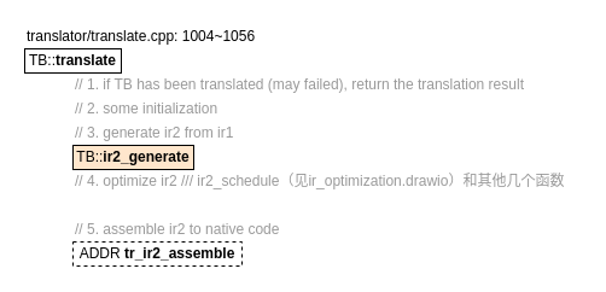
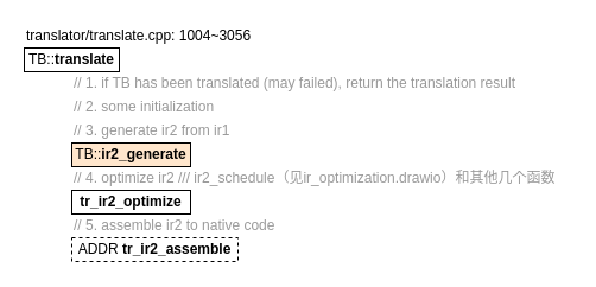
- <mxCell id="11" value="translator/translate.cpp: 1004~1056" style="text;html=1;resizable=0;points=[];autosize=1;align=left;verticalAlign=top;spacingTop=-4;" vertex="1" parent="1"><mxGeometry x="20" y="20" width="200" height="20" as="geometry" /></mxCell>
+ <mxCell id="11" value="translator/translate.cpp: 1004~3056" style="text;html=1;resizable=0;points=[];autosize=1;align=left;verticalAlign=top;spacingTop=-4;" vertex="1" parent="1"><mxGeometry x="20" y="20" width="200" height="20" as="geometry" /></mxCell>
+ <mxCell id="8" value="&lt;b&gt;tr_ir2_optimize&lt;/b&gt;" style="rounded=0;whiteSpace=wrap;html=1;" vertex="1" parent="1"><mxGeometry x="60" y="160" width="100" height="20" as="geometry" /></mxCell>
